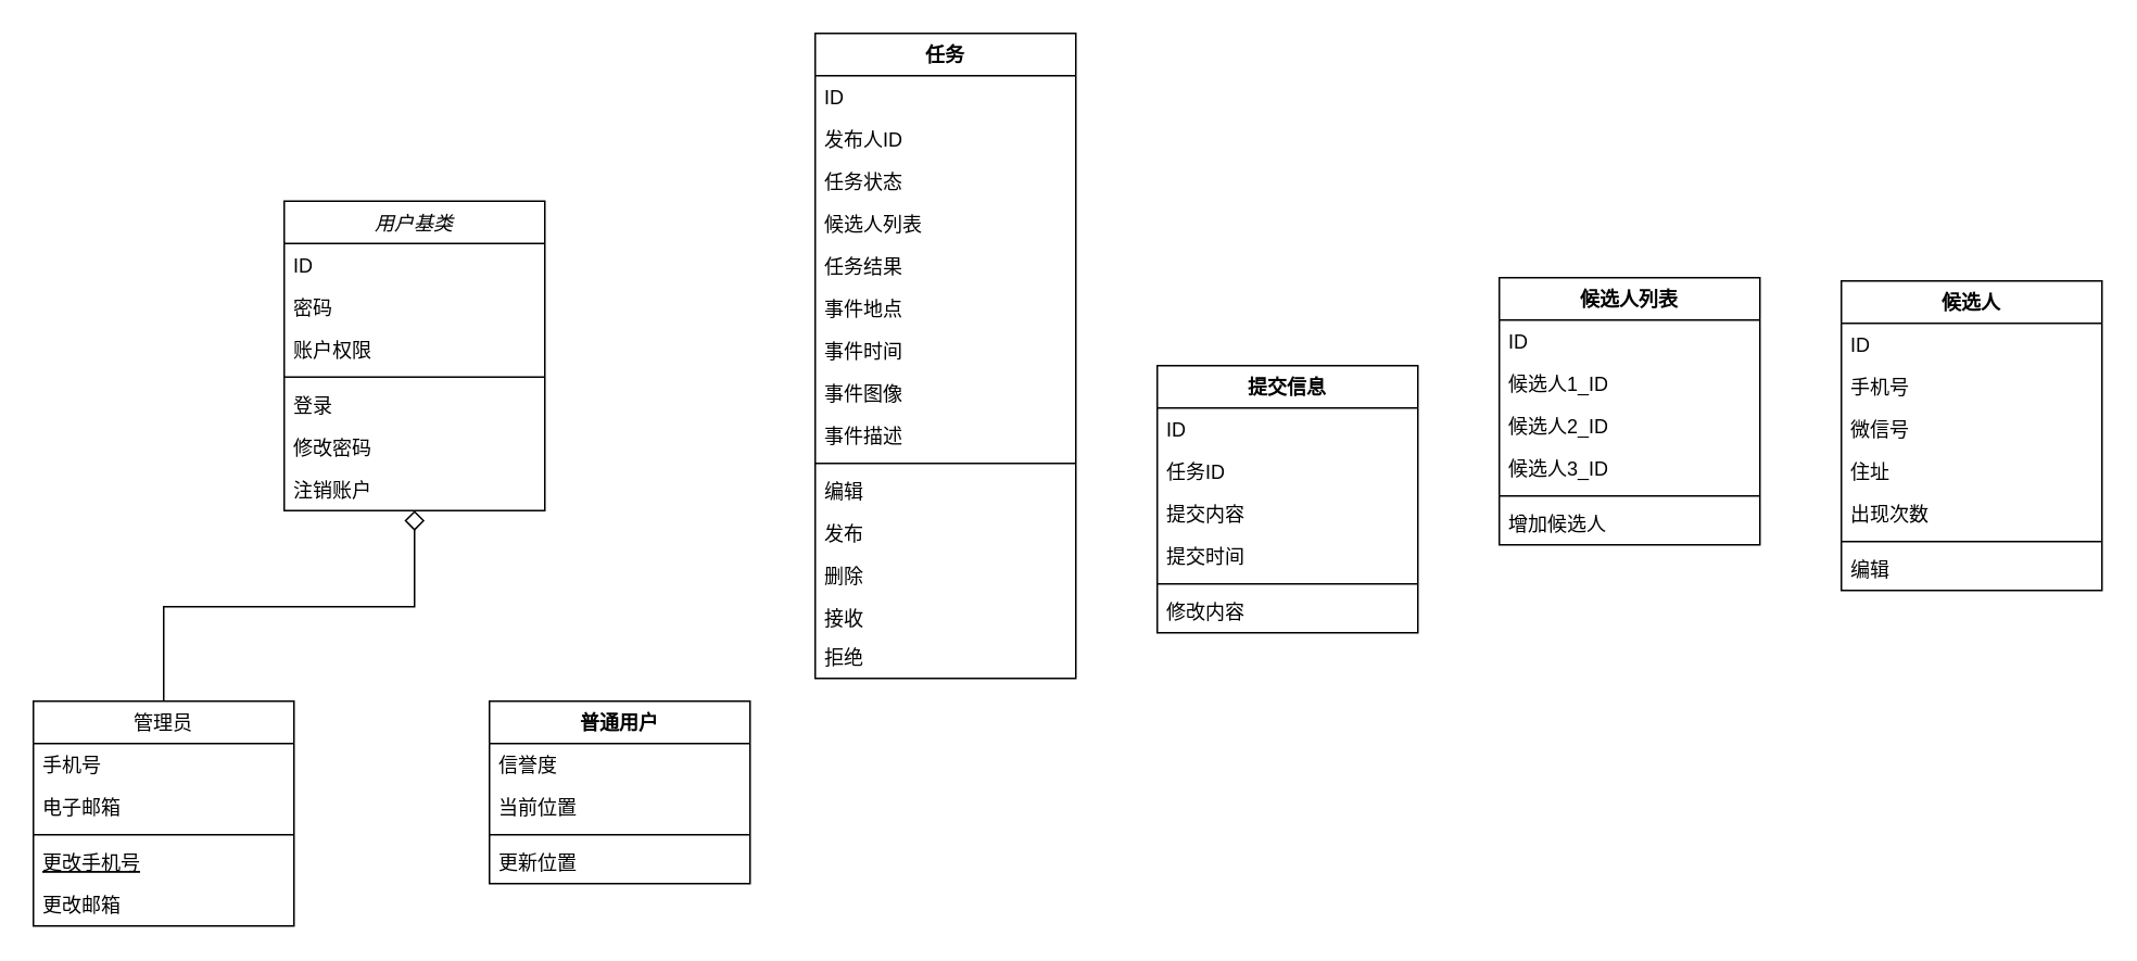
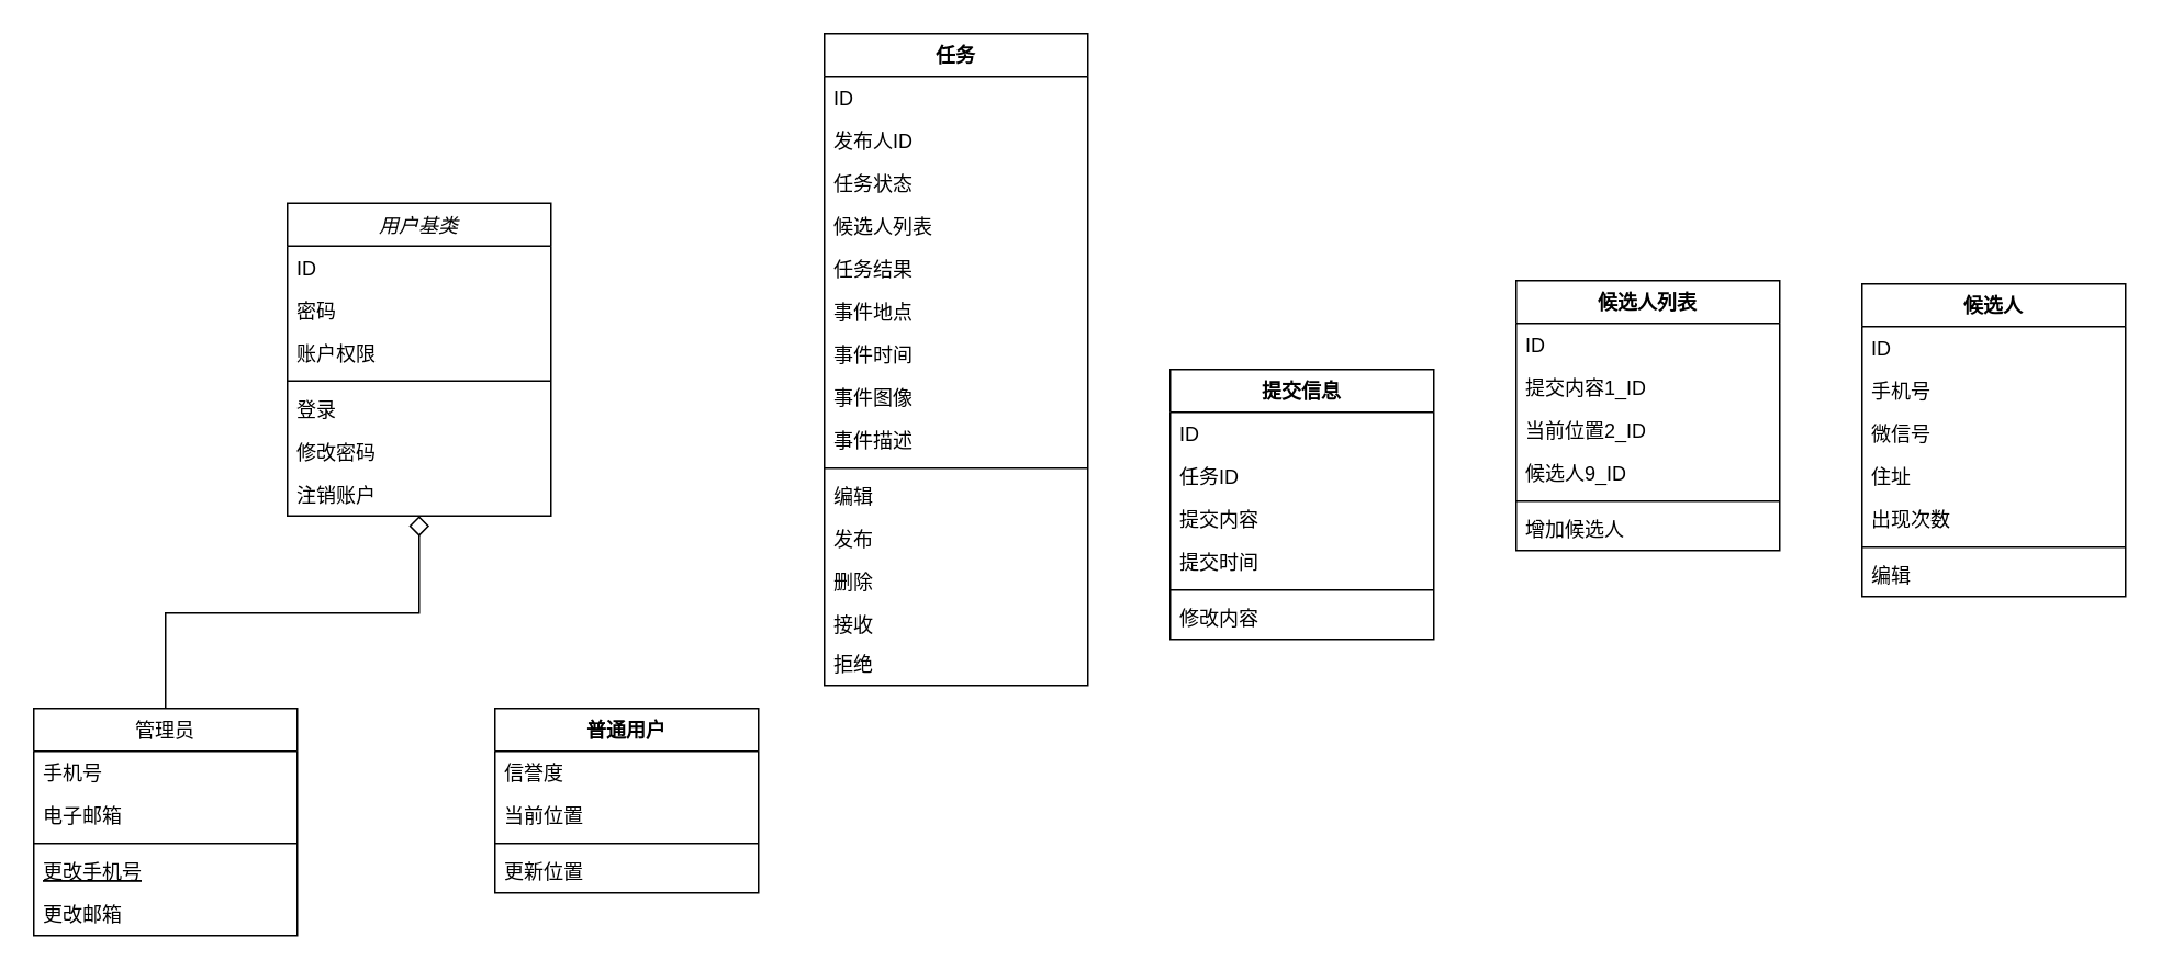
- <mxCell id="47" value="候选人1_ID" style="text;strokeColor=none;fillColor=none;align=left;verticalAlign=top;spacingLeft=4;spacingRight=4;overflow=hidden;rotatable=0;points=[[0,0.5],[1,0.5]];portConstraint=eastwest;whiteSpace=wrap;html=1;" vertex="1" parent="45"><mxGeometry y="52" width="160" height="26" as="geometry" /></mxCell>
+ <mxCell id="47" value="提交内容1_ID" style="text;strokeColor=none;fillColor=none;align=left;verticalAlign=top;spacingLeft=4;spacingRight=4;overflow=hidden;rotatable=0;points=[[0,0.5],[1,0.5]];portConstraint=eastwest;whiteSpace=wrap;html=1;" vertex="1" parent="45"><mxGeometry y="52" width="160" height="26" as="geometry" /></mxCell>
- <mxCell id="48" value="候选人2_ID" style="text;strokeColor=none;fillColor=none;align=left;verticalAlign=top;spacingLeft=4;spacingRight=4;overflow=hidden;rotatable=0;points=[[0,0.5],[1,0.5]];portConstraint=eastwest;whiteSpace=wrap;html=1;" vertex="1" parent="45"><mxGeometry y="78" width="160" height="26" as="geometry" /></mxCell>
+ <mxCell id="48" value="当前位置2_ID" style="text;strokeColor=none;fillColor=none;align=left;verticalAlign=top;spacingLeft=4;spacingRight=4;overflow=hidden;rotatable=0;points=[[0,0.5],[1,0.5]];portConstraint=eastwest;whiteSpace=wrap;html=1;" vertex="1" parent="45"><mxGeometry y="78" width="160" height="26" as="geometry" /></mxCell>
- <mxCell id="49" value="候选人3_ID" style="text;strokeColor=none;fillColor=none;align=left;verticalAlign=top;spacingLeft=4;spacingRight=4;overflow=hidden;rotatable=0;points=[[0,0.5],[1,0.5]];portConstraint=eastwest;whiteSpace=wrap;html=1;" vertex="1" parent="45"><mxGeometry y="104" width="160" height="26" as="geometry" /></mxCell>
+ <mxCell id="49" value="候选人9_ID" style="text;strokeColor=none;fillColor=none;align=left;verticalAlign=top;spacingLeft=4;spacingRight=4;overflow=hidden;rotatable=0;points=[[0,0.5],[1,0.5]];portConstraint=eastwest;whiteSpace=wrap;html=1;" vertex="1" parent="45"><mxGeometry y="104" width="160" height="26" as="geometry" /></mxCell>
